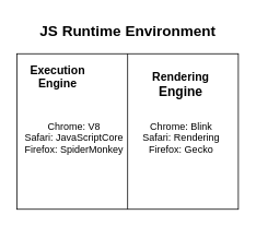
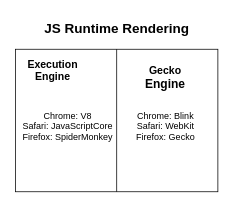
- <mxCell id="6" value="&lt;b&gt;&lt;font style=&quot;font-size: 18px;&quot;&gt;JS Runtime Environment&lt;/font&gt;&lt;/b&gt;&lt;div&gt;&lt;br&gt;&lt;/div&gt;" style="text;html=1;align=center;verticalAlign=middle;resizable=0;points=[];autosize=1;strokeColor=none;fillColor=none;" vertex="1" parent="1"><mxGeometry x="35" y="20" width="240" height="50" as="geometry" /></mxCell>
+ <mxCell id="6" value="&lt;b&gt;&lt;font style=&quot;font-size: 18px;&quot;&gt;JS Runtime Rendering&lt;/font&gt;&lt;/b&gt;&lt;div&gt;&lt;br&gt;&lt;/div&gt;" style="text;html=1;align=center;verticalAlign=middle;resizable=0;points=[];autosize=1;strokeColor=none;fillColor=none;" vertex="1" parent="1"><mxGeometry x="35" y="20" width="240" height="50" as="geometry" /></mxCell>
- <mxCell id="5" value="&lt;font style=&quot;font-size: 14px;&quot;&gt;&lt;b style=&quot;&quot;&gt;Rendering&lt;/b&gt;&lt;/font&gt;&lt;div&gt;&lt;font size=&quot;3&quot;&gt;&lt;b&gt;Engine&lt;/b&gt;&lt;/font&gt;&lt;/div&gt;&lt;div&gt;&lt;br&gt;&lt;/div&gt;" style="text;html=1;align=center;verticalAlign=middle;whiteSpace=wrap;rounded=0;" vertex="1" parent="1"><mxGeometry x="190" y="95" width="60" height="30" as="geometry" /></mxCell>
+ <mxCell id="5" value="&lt;font style=&quot;font-size: 14px;&quot;&gt;&lt;b style=&quot;&quot;&gt;Gecko&lt;/b&gt;&lt;/font&gt;&lt;div&gt;&lt;font size=&quot;3&quot;&gt;&lt;b&gt;Engine&lt;/b&gt;&lt;/font&gt;&lt;/div&gt;&lt;div&gt;&lt;br&gt;&lt;/div&gt;" style="text;html=1;align=center;verticalAlign=middle;whiteSpace=wrap;rounded=0;" vertex="1" parent="1"><mxGeometry x="190" y="95" width="60" height="30" as="geometry" /></mxCell>
- <mxCell id="7" value="&lt;div&gt;Chrome: Blink&lt;/div&gt;&lt;div&gt;Safari: Rendering&lt;/div&gt;&lt;div&gt;Firefox: Gecko&lt;/div&gt;&lt;div&gt;&lt;br&gt;&lt;/div&gt;" style="text;html=1;align=center;verticalAlign=middle;resizable=0;points=[];autosize=1;strokeColor=none;fillColor=none;" vertex="1" parent="1"><mxGeometry x="170" y="140" width="100" height="70" as="geometry" /></mxCell>
+ <mxCell id="7" value="&lt;div&gt;Chrome: Blink&lt;/div&gt;&lt;div&gt;Safari: WebKit&lt;/div&gt;&lt;div&gt;Firefox: Gecko&lt;/div&gt;&lt;div&gt;&lt;br&gt;&lt;/div&gt;" style="text;html=1;align=center;verticalAlign=middle;resizable=0;points=[];autosize=1;strokeColor=none;fillColor=none;" vertex="1" parent="1"><mxGeometry x="170" y="140" width="100" height="70" as="geometry" /></mxCell>
